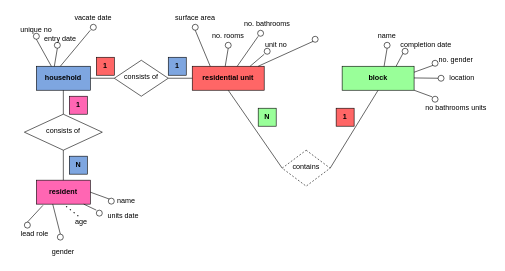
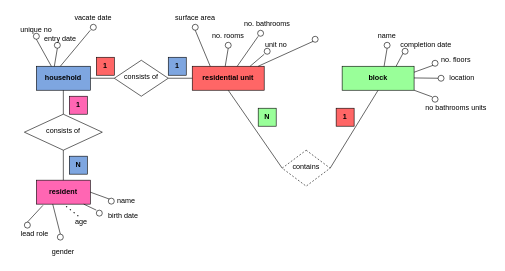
- <mxCell id="17" value="no. gender" style="text;html=1;strokeColor=none;fillColor=none;align=center;verticalAlign=middle;whiteSpace=wrap;rounded=0;" vertex="1" parent="1"><mxGeometry x="720" y="90" width="80" height="20" as="geometry" /></mxCell>
+ <mxCell id="17" value="no. floors" style="text;html=1;strokeColor=none;fillColor=none;align=center;verticalAlign=middle;whiteSpace=wrap;rounded=0;" vertex="1" parent="1"><mxGeometry x="720" y="90" width="80" height="20" as="geometry" /></mxCell>
- <mxCell id="64" value="units date" style="text;html=1;strokeColor=none;fillColor=none;align=center;verticalAlign=middle;whiteSpace=wrap;rounded=0;" vertex="1" parent="1"><mxGeometry x="170" y="350" width="70" height="20" as="geometry" /></mxCell>
+ <mxCell id="64" value="birth date" style="text;html=1;strokeColor=none;fillColor=none;align=center;verticalAlign=middle;whiteSpace=wrap;rounded=0;" vertex="1" parent="1"><mxGeometry x="170" y="350" width="70" height="20" as="geometry" /></mxCell>
